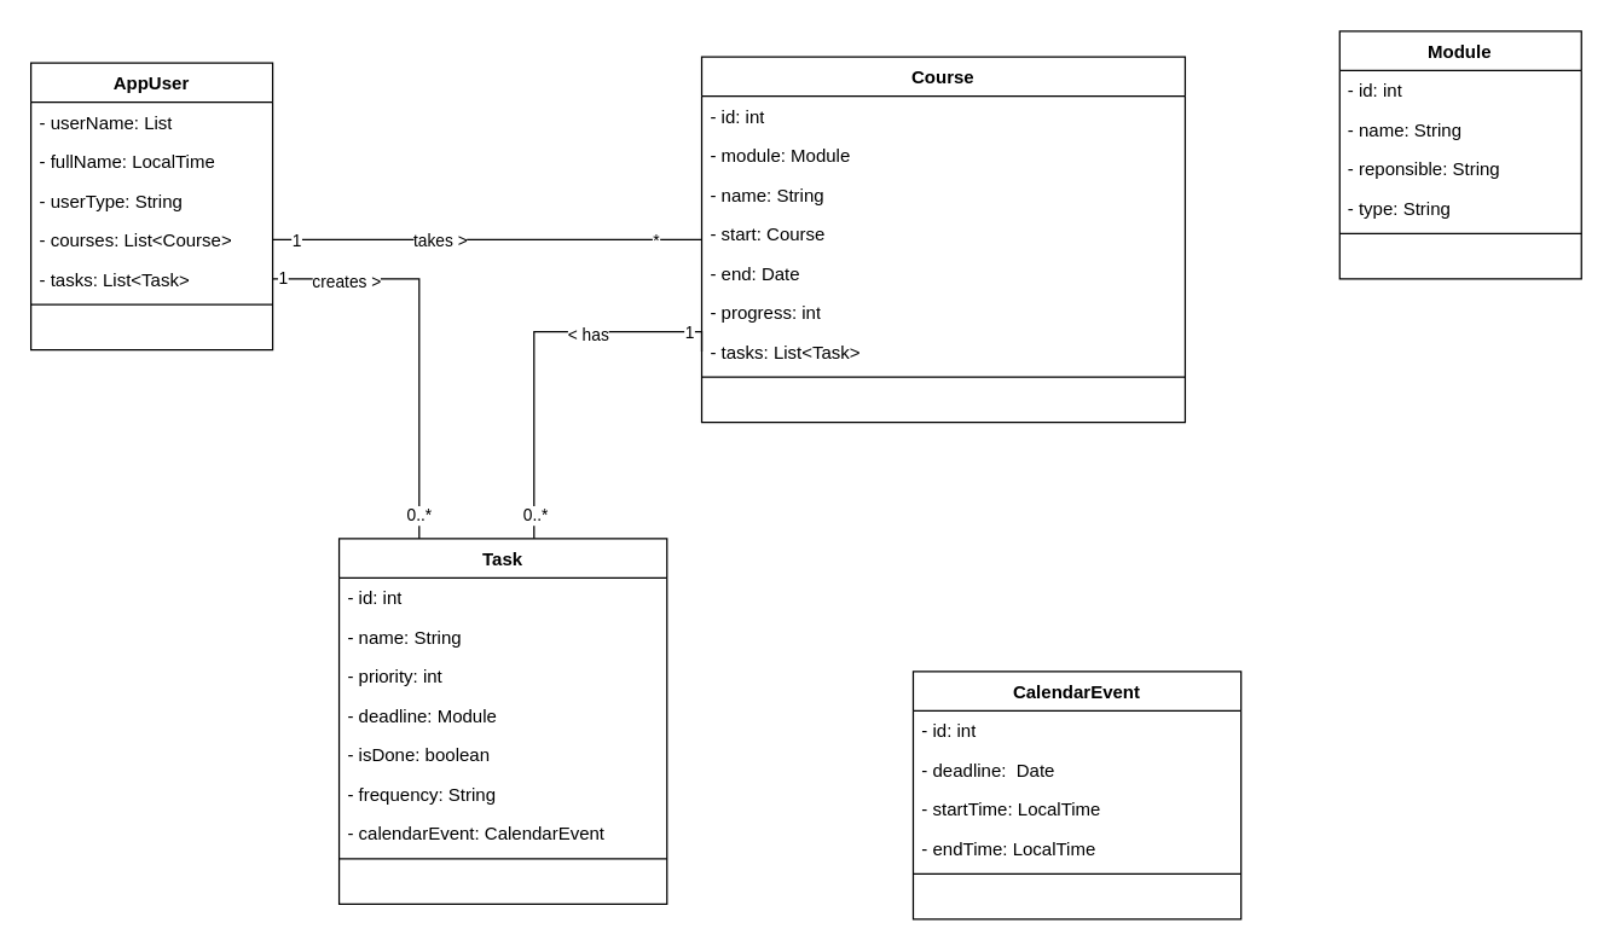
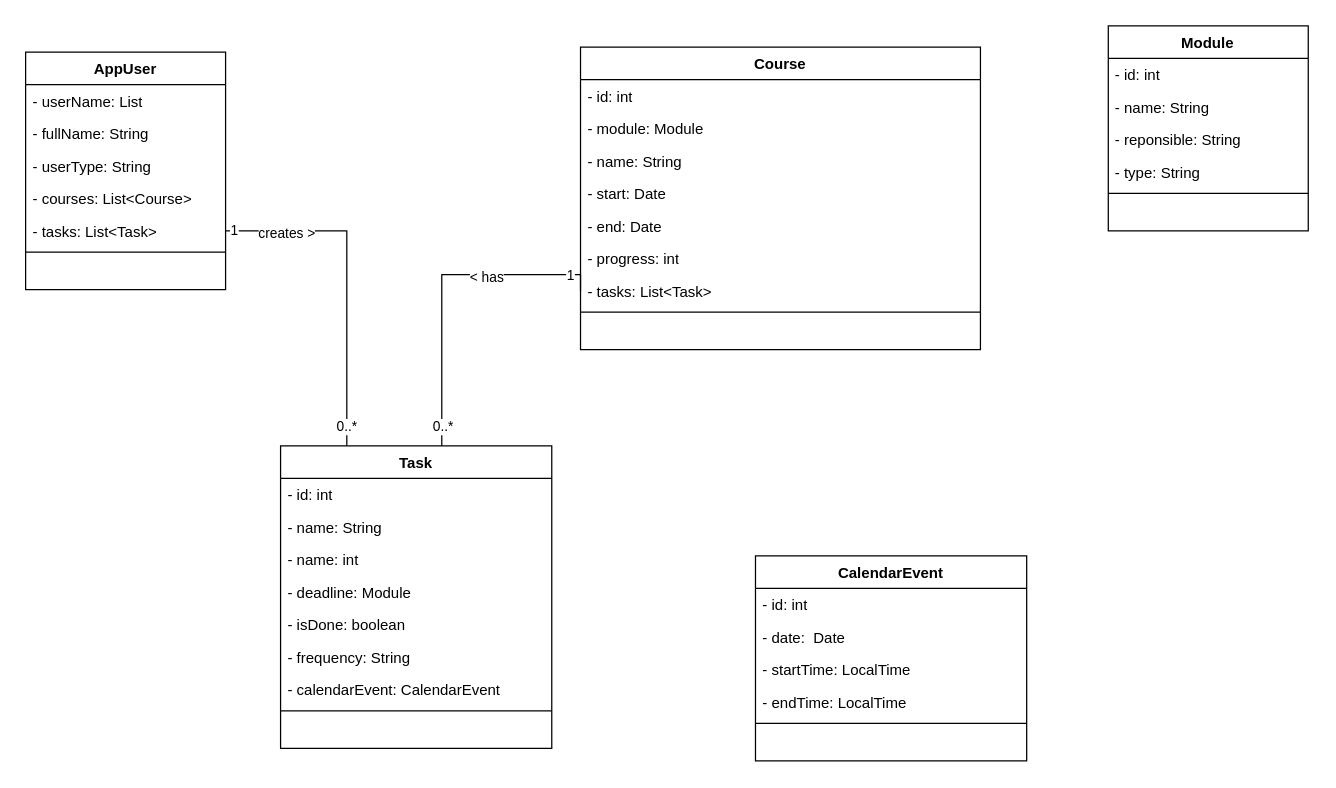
- <mxCell id="8" value="- fullName: LocalTime" style="text;strokeColor=none;fillColor=none;align=left;verticalAlign=top;spacingLeft=4;spacingRight=4;overflow=hidden;rotatable=0;points=[[0,0.5],[1,0.5]];portConstraint=eastwest;whiteSpace=wrap;html=1;" parent="6" vertex="1"><mxGeometry y="52" width="160" height="26" as="geometry" /></mxCell>
+ <mxCell id="8" value="- fullName: String" style="text;strokeColor=none;fillColor=none;align=left;verticalAlign=top;spacingLeft=4;spacingRight=4;overflow=hidden;rotatable=0;points=[[0,0.5],[1,0.5]];portConstraint=eastwest;whiteSpace=wrap;html=1;" parent="6" vertex="1"><mxGeometry y="52" width="160" height="26" as="geometry" /></mxCell>
- <mxCell id="18" value="- start: Course" style="text;strokeColor=none;fillColor=none;align=left;verticalAlign=top;spacingLeft=4;spacingRight=4;overflow=hidden;rotatable=0;points=[[0,0.5],[1,0.5]];portConstraint=eastwest;whiteSpace=wrap;html=1;" parent="14" vertex="1"><mxGeometry y="104" width="320" height="26" as="geometry" /></mxCell>
+ <mxCell id="18" value="- start: Date" style="text;strokeColor=none;fillColor=none;align=left;verticalAlign=top;spacingLeft=4;spacingRight=4;overflow=hidden;rotatable=0;points=[[0,0.5],[1,0.5]];portConstraint=eastwest;whiteSpace=wrap;html=1;" parent="14" vertex="1"><mxGeometry y="104" width="320" height="26" as="geometry" /></mxCell>
- <mxCell id="2" style="edgeStyle=orthogonalEdgeStyle;rounded=0;orthogonalLoop=1;jettySize=auto;html=1;exitX=1;exitY=0.5;exitDx=0;exitDy=0;endArrow=none;endFill=0;" parent="1" source="10" target="14" edge="1"><mxGeometry relative="1" as="geometry"><mxPoint x="373" y="5" as="sourcePoint" /><mxPoint x="408" y="219" as="targetPoint" /></mxGeometry></mxCell>
- <mxCell id="3" value="takes &amp;gt;" style="edgeLabel;html=1;align=center;verticalAlign=middle;resizable=0;points=[];" parent="2" vertex="1" connectable="0"><mxGeometry x="-0.226" y="2" relative="1" as="geometry"><mxPoint y="2" as="offset" /></mxGeometry></mxCell>
- <mxCell id="4" value="*" style="edgeLabel;html=1;align=center;verticalAlign=middle;resizable=0;points=[];" parent="2" vertex="1" connectable="0"><mxGeometry x="0.73" relative="1" as="geometry"><mxPoint x="7" as="offset" /></mxGeometry></mxCell>
- <mxCell id="5" value="1" style="edgeLabel;html=1;align=center;verticalAlign=middle;resizable=0;points=[];" parent="2" vertex="1" connectable="0"><mxGeometry x="-0.897" relative="1" as="geometry"><mxPoint as="offset" /></mxGeometry></mxCell>
- <mxCell id="34" value="- priority: int" style="text;strokeColor=none;fillColor=none;align=left;verticalAlign=top;spacingLeft=4;spacingRight=4;overflow=hidden;rotatable=0;points=[[0,0.5],[1,0.5]];portConstraint=eastwest;whiteSpace=wrap;html=1;" parent="31" vertex="1"><mxGeometry y="78" width="217" height="26" as="geometry" /></mxCell>
+ <mxCell id="34" value="- name: int" style="text;strokeColor=none;fillColor=none;align=left;verticalAlign=top;spacingLeft=4;spacingRight=4;overflow=hidden;rotatable=0;points=[[0,0.5],[1,0.5]];portConstraint=eastwest;whiteSpace=wrap;html=1;" parent="31" vertex="1"><mxGeometry y="78" width="217" height="26" as="geometry" /></mxCell>
- <mxCell id="51" value="- deadline:&amp;nbsp; Date" style="text;strokeColor=none;fillColor=none;align=left;verticalAlign=top;spacingLeft=4;spacingRight=4;overflow=hidden;rotatable=0;points=[[0,0.5],[1,0.5]];portConstraint=eastwest;whiteSpace=wrap;html=1;" parent="49" vertex="1"><mxGeometry y="52" width="217" height="26" as="geometry" /></mxCell>
+ <mxCell id="51" value="- date:&amp;nbsp; Date" style="text;strokeColor=none;fillColor=none;align=left;verticalAlign=top;spacingLeft=4;spacingRight=4;overflow=hidden;rotatable=0;points=[[0,0.5],[1,0.5]];portConstraint=eastwest;whiteSpace=wrap;html=1;" parent="49" vertex="1"><mxGeometry y="52" width="217" height="26" as="geometry" /></mxCell>
